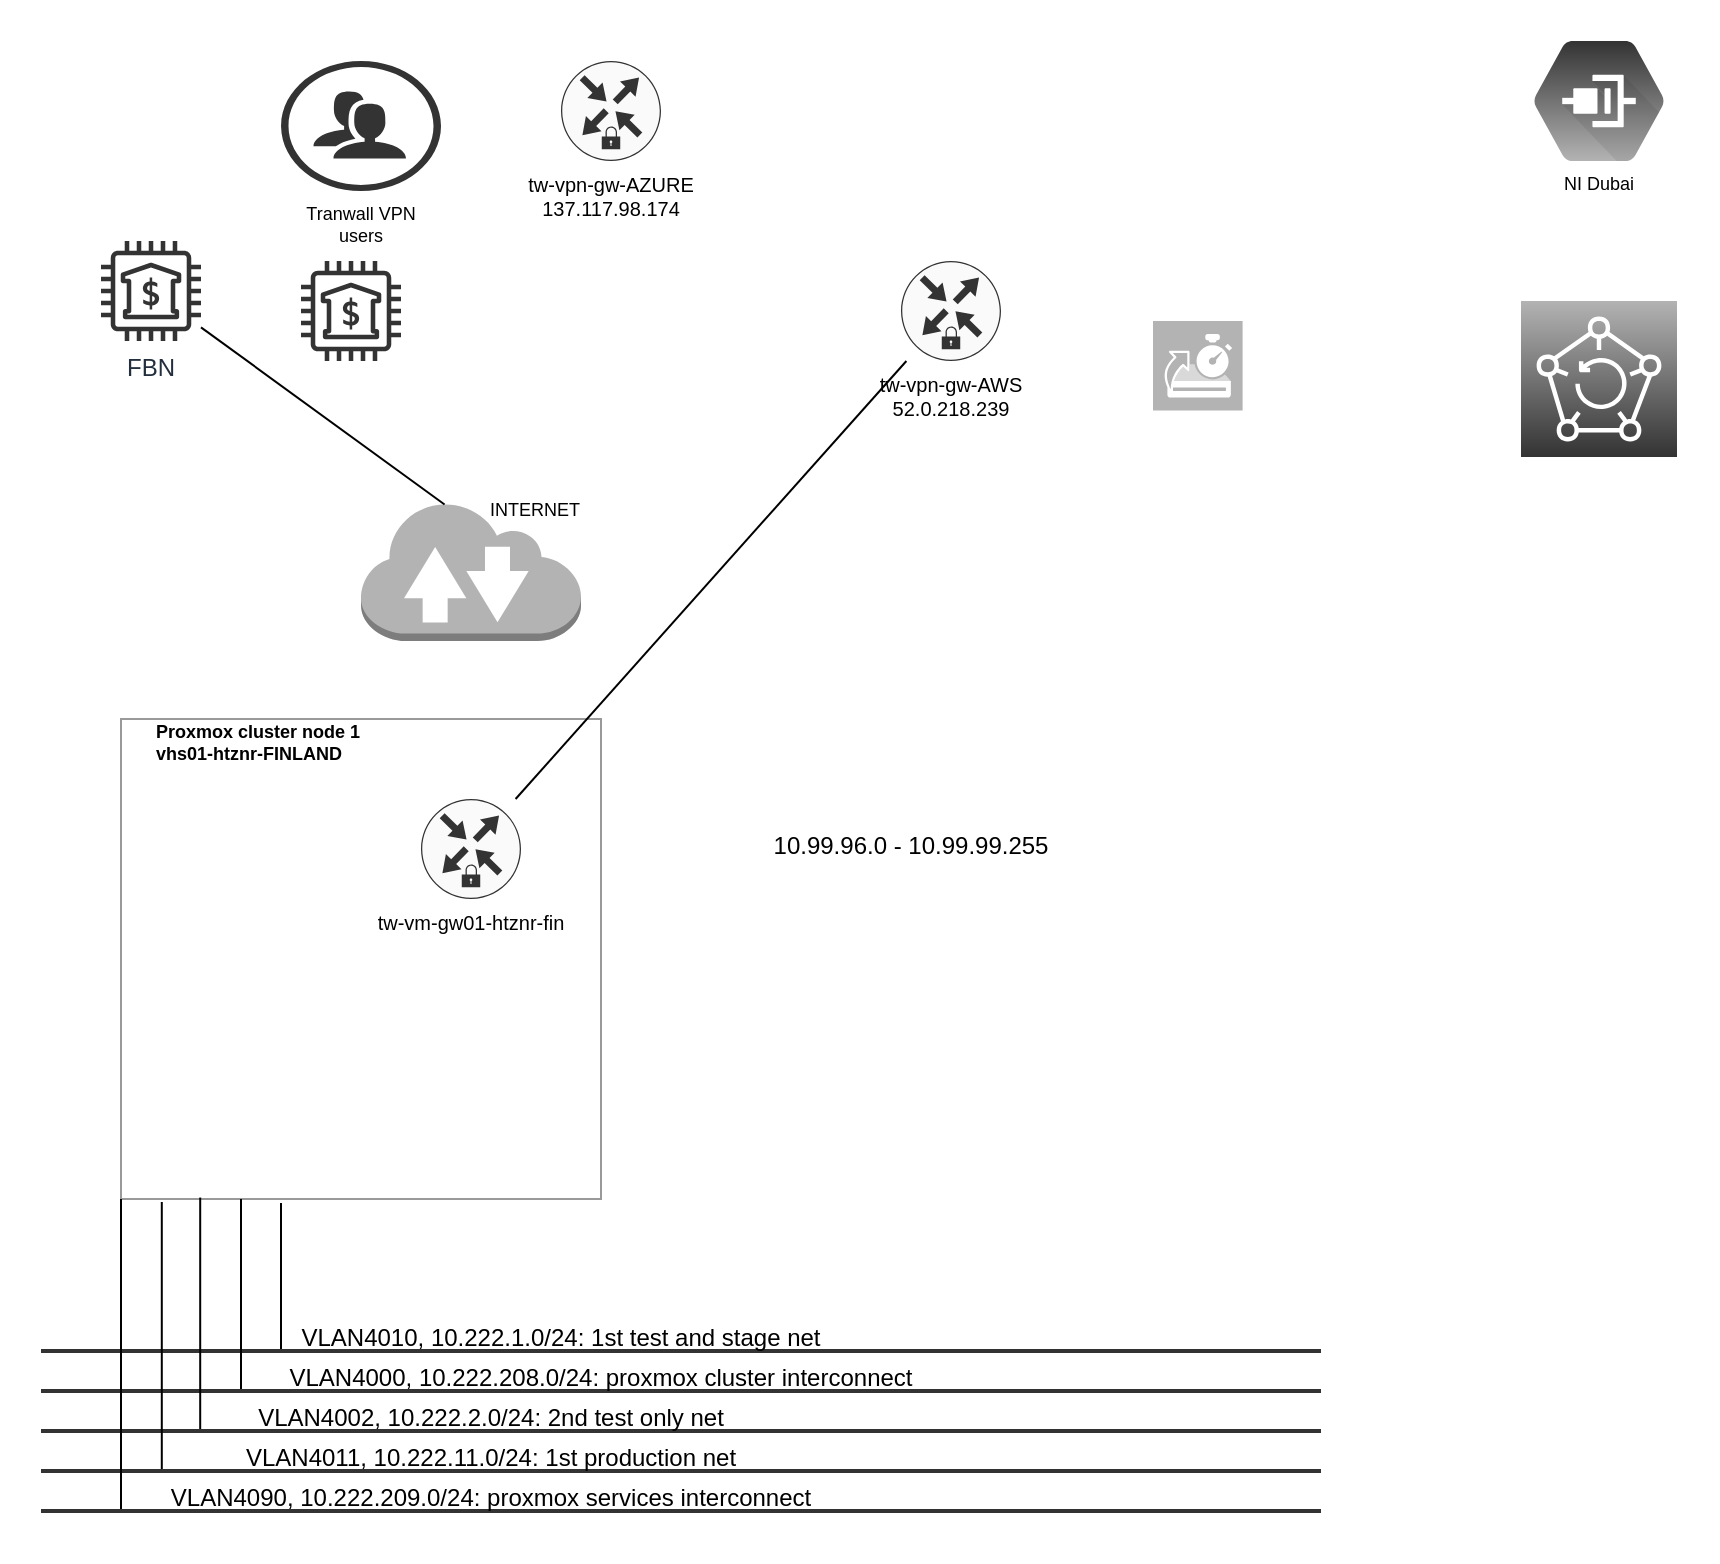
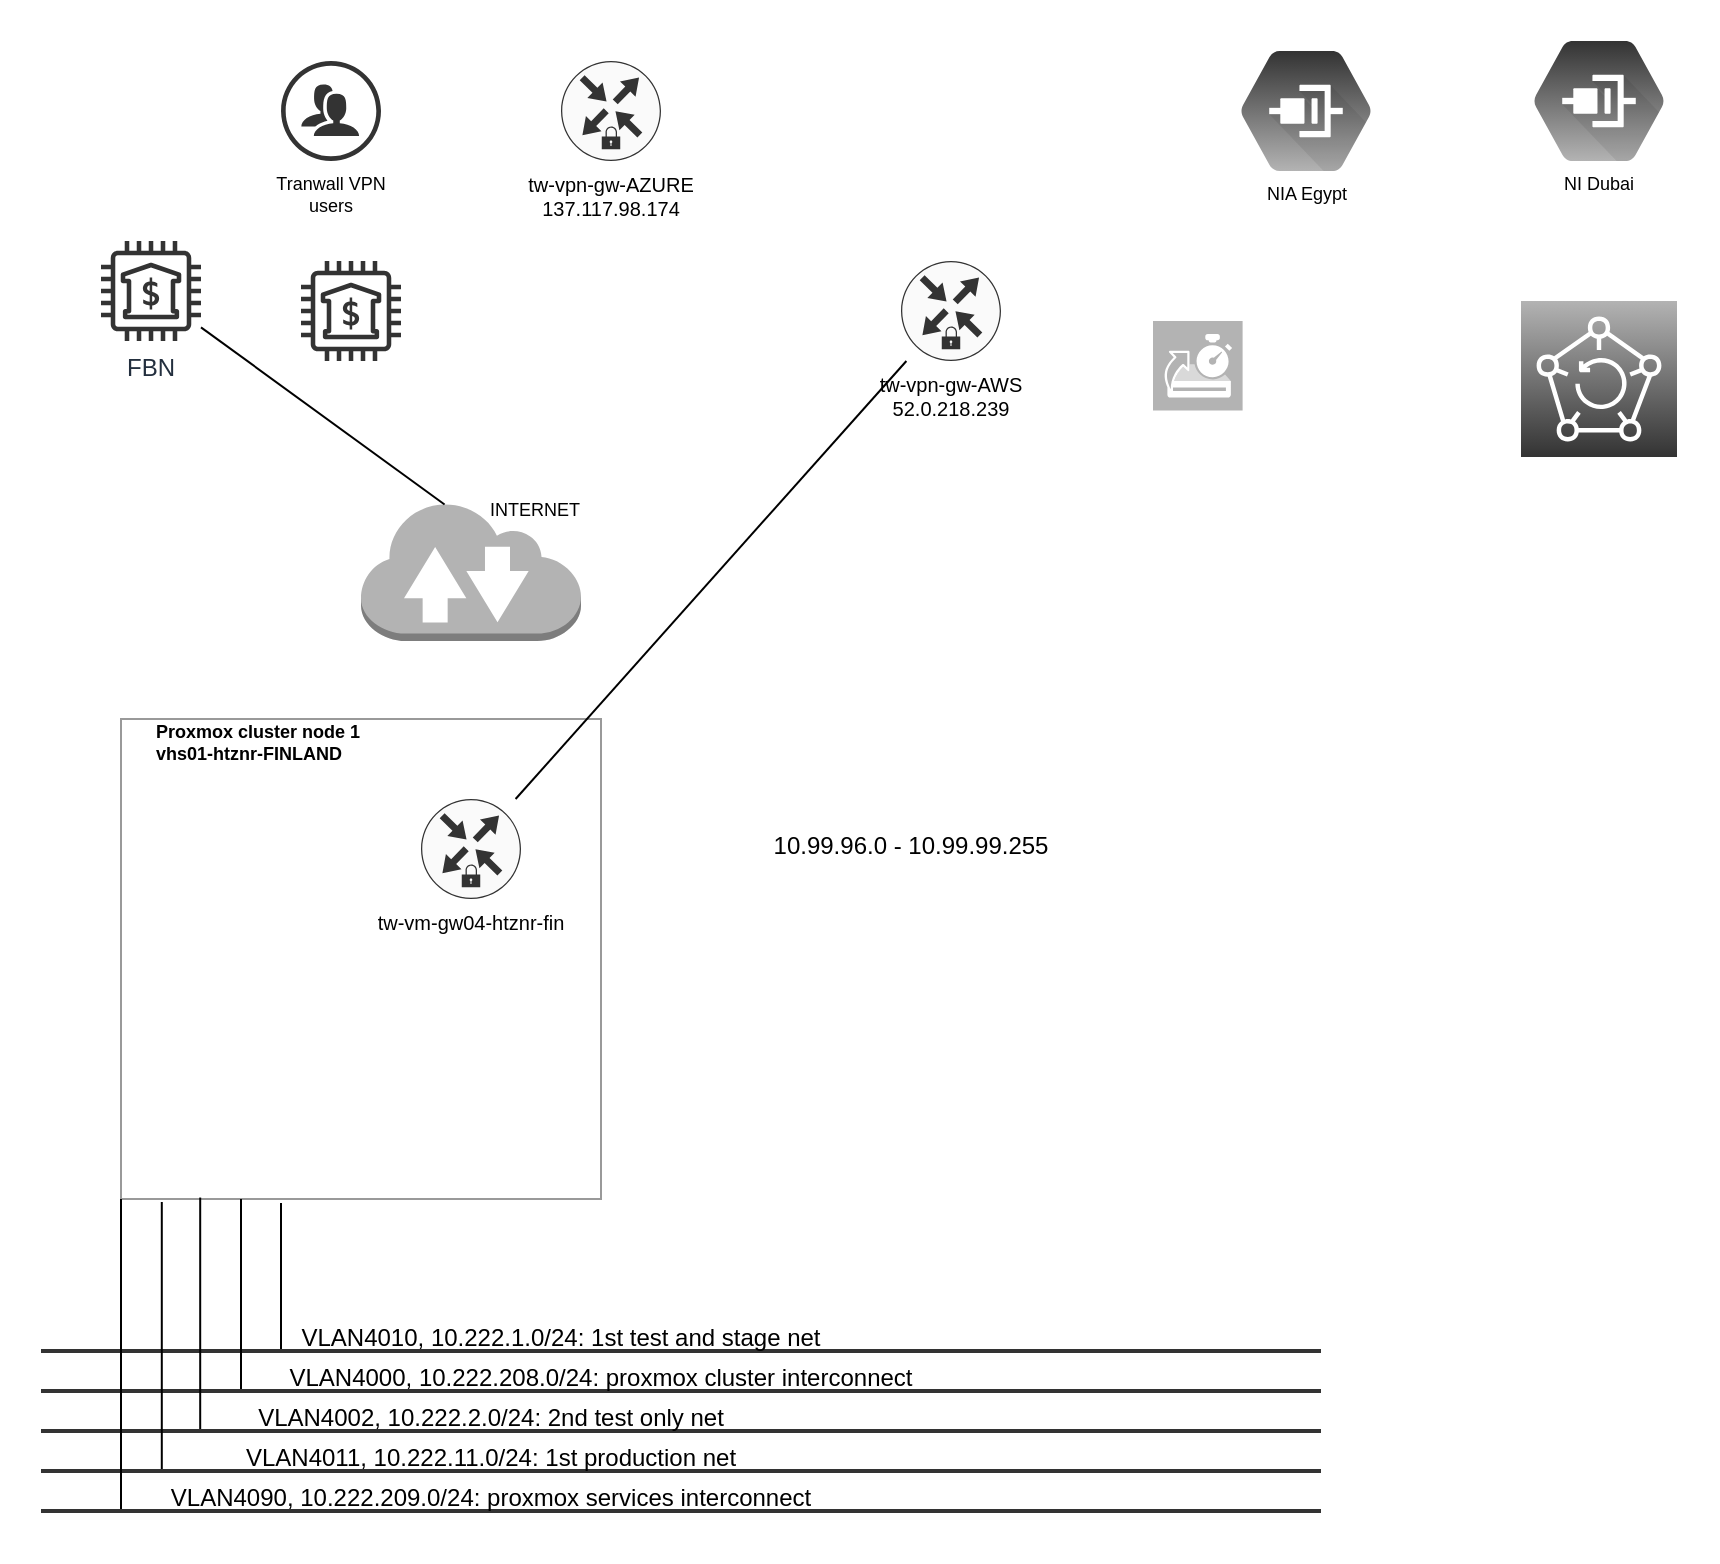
+ <mxCell id="26" value="NIA Egypt" style="shape=mxgraph.gcp.networking.cloud_partner_interconnect;html=1;fillColor=#333333;gradientColor=#B3B3B3;strokeColor=none;verticalLabelPosition=bottom;verticalAlign=top;align=center;fontSize=9;" parent="1" vertex="1"><mxGeometry x="620" y="25" width="65" height="60" as="geometry" /></mxCell>
- <mxCell id="18" value="Tranwall VPN&lt;br&gt;users" style="verticalLabelPosition=bottom;html=1;fillColor=#333333;verticalAlign=top;pointerEvents=1;align=center;points=[[0.25,0,0],[0.5,0,0],[0.75,0,0],[1,0.5,0],[0.75,1,0],[0.5,1,0],[0.25,1,0],[0,0.5,0],[0.125,0.25,0],[0.125,0.75,0],[0.875,0.25,0],[0.875,0.75,0]];shape=mxgraph.cisco_safe.design.users;strokeColor=#333333;strokeWidth=2;fontSize=9;" parent="1" vertex="1"><mxGeometry x="140" y="30" width="80" height="65" as="geometry" /></mxCell>
+ <mxCell id="18" value="Tranwall VPN&lt;br&gt;users" style="verticalLabelPosition=bottom;html=1;fillColor=#333333;verticalAlign=top;pointerEvents=1;align=center;points=[[0.25,0,0],[0.5,0,0],[0.75,0,0],[1,0.5,0],[0.75,1,0],[0.5,1,0],[0.25,1,0],[0,0.5,0],[0.125,0.25,0],[0.125,0.75,0],[0.875,0.25,0],[0.875,0.75,0]];shape=mxgraph.cisco_safe.design.users;strokeColor=#333333;strokeWidth=2;fontSize=9;" parent="1" vertex="1"><mxGeometry x="140" y="30" width="50" height="50" as="geometry" /></mxCell>
- <mxCell id="5" value="tw-vm-gw01-htznr-fin" style="points=[[0.5,0,0],[1,0.5,0],[0.5,1,0],[0,0.5,0],[0.145,0.145,0],[0.856,0.145,0],[0.855,0.856,0],[0.145,0.855,0]];verticalLabelPosition=bottom;html=1;verticalAlign=top;aspect=fixed;align=center;pointerEvents=1;shape=mxgraph.cisco19.rect;prIcon=secure_router;fillColor=#FAFAFA;strokeColor=#333333;fontSize=10;" parent="2" vertex="1"><mxGeometry x="150" y="40" width="50" height="50" as="geometry" /></mxCell>
+ <mxCell id="5" value="tw-vm-gw04-htznr-fin" style="points=[[0.5,0,0],[1,0.5,0],[0.5,1,0],[0,0.5,0],[0.145,0.145,0],[0.856,0.145,0],[0.855,0.856,0],[0.145,0.855,0]];verticalLabelPosition=bottom;html=1;verticalAlign=top;aspect=fixed;align=center;pointerEvents=1;shape=mxgraph.cisco19.rect;prIcon=secure_router;fillColor=#FAFAFA;strokeColor=#333333;fontSize=10;" parent="2" vertex="1"><mxGeometry x="150" y="40" width="50" height="50" as="geometry" /></mxCell>
